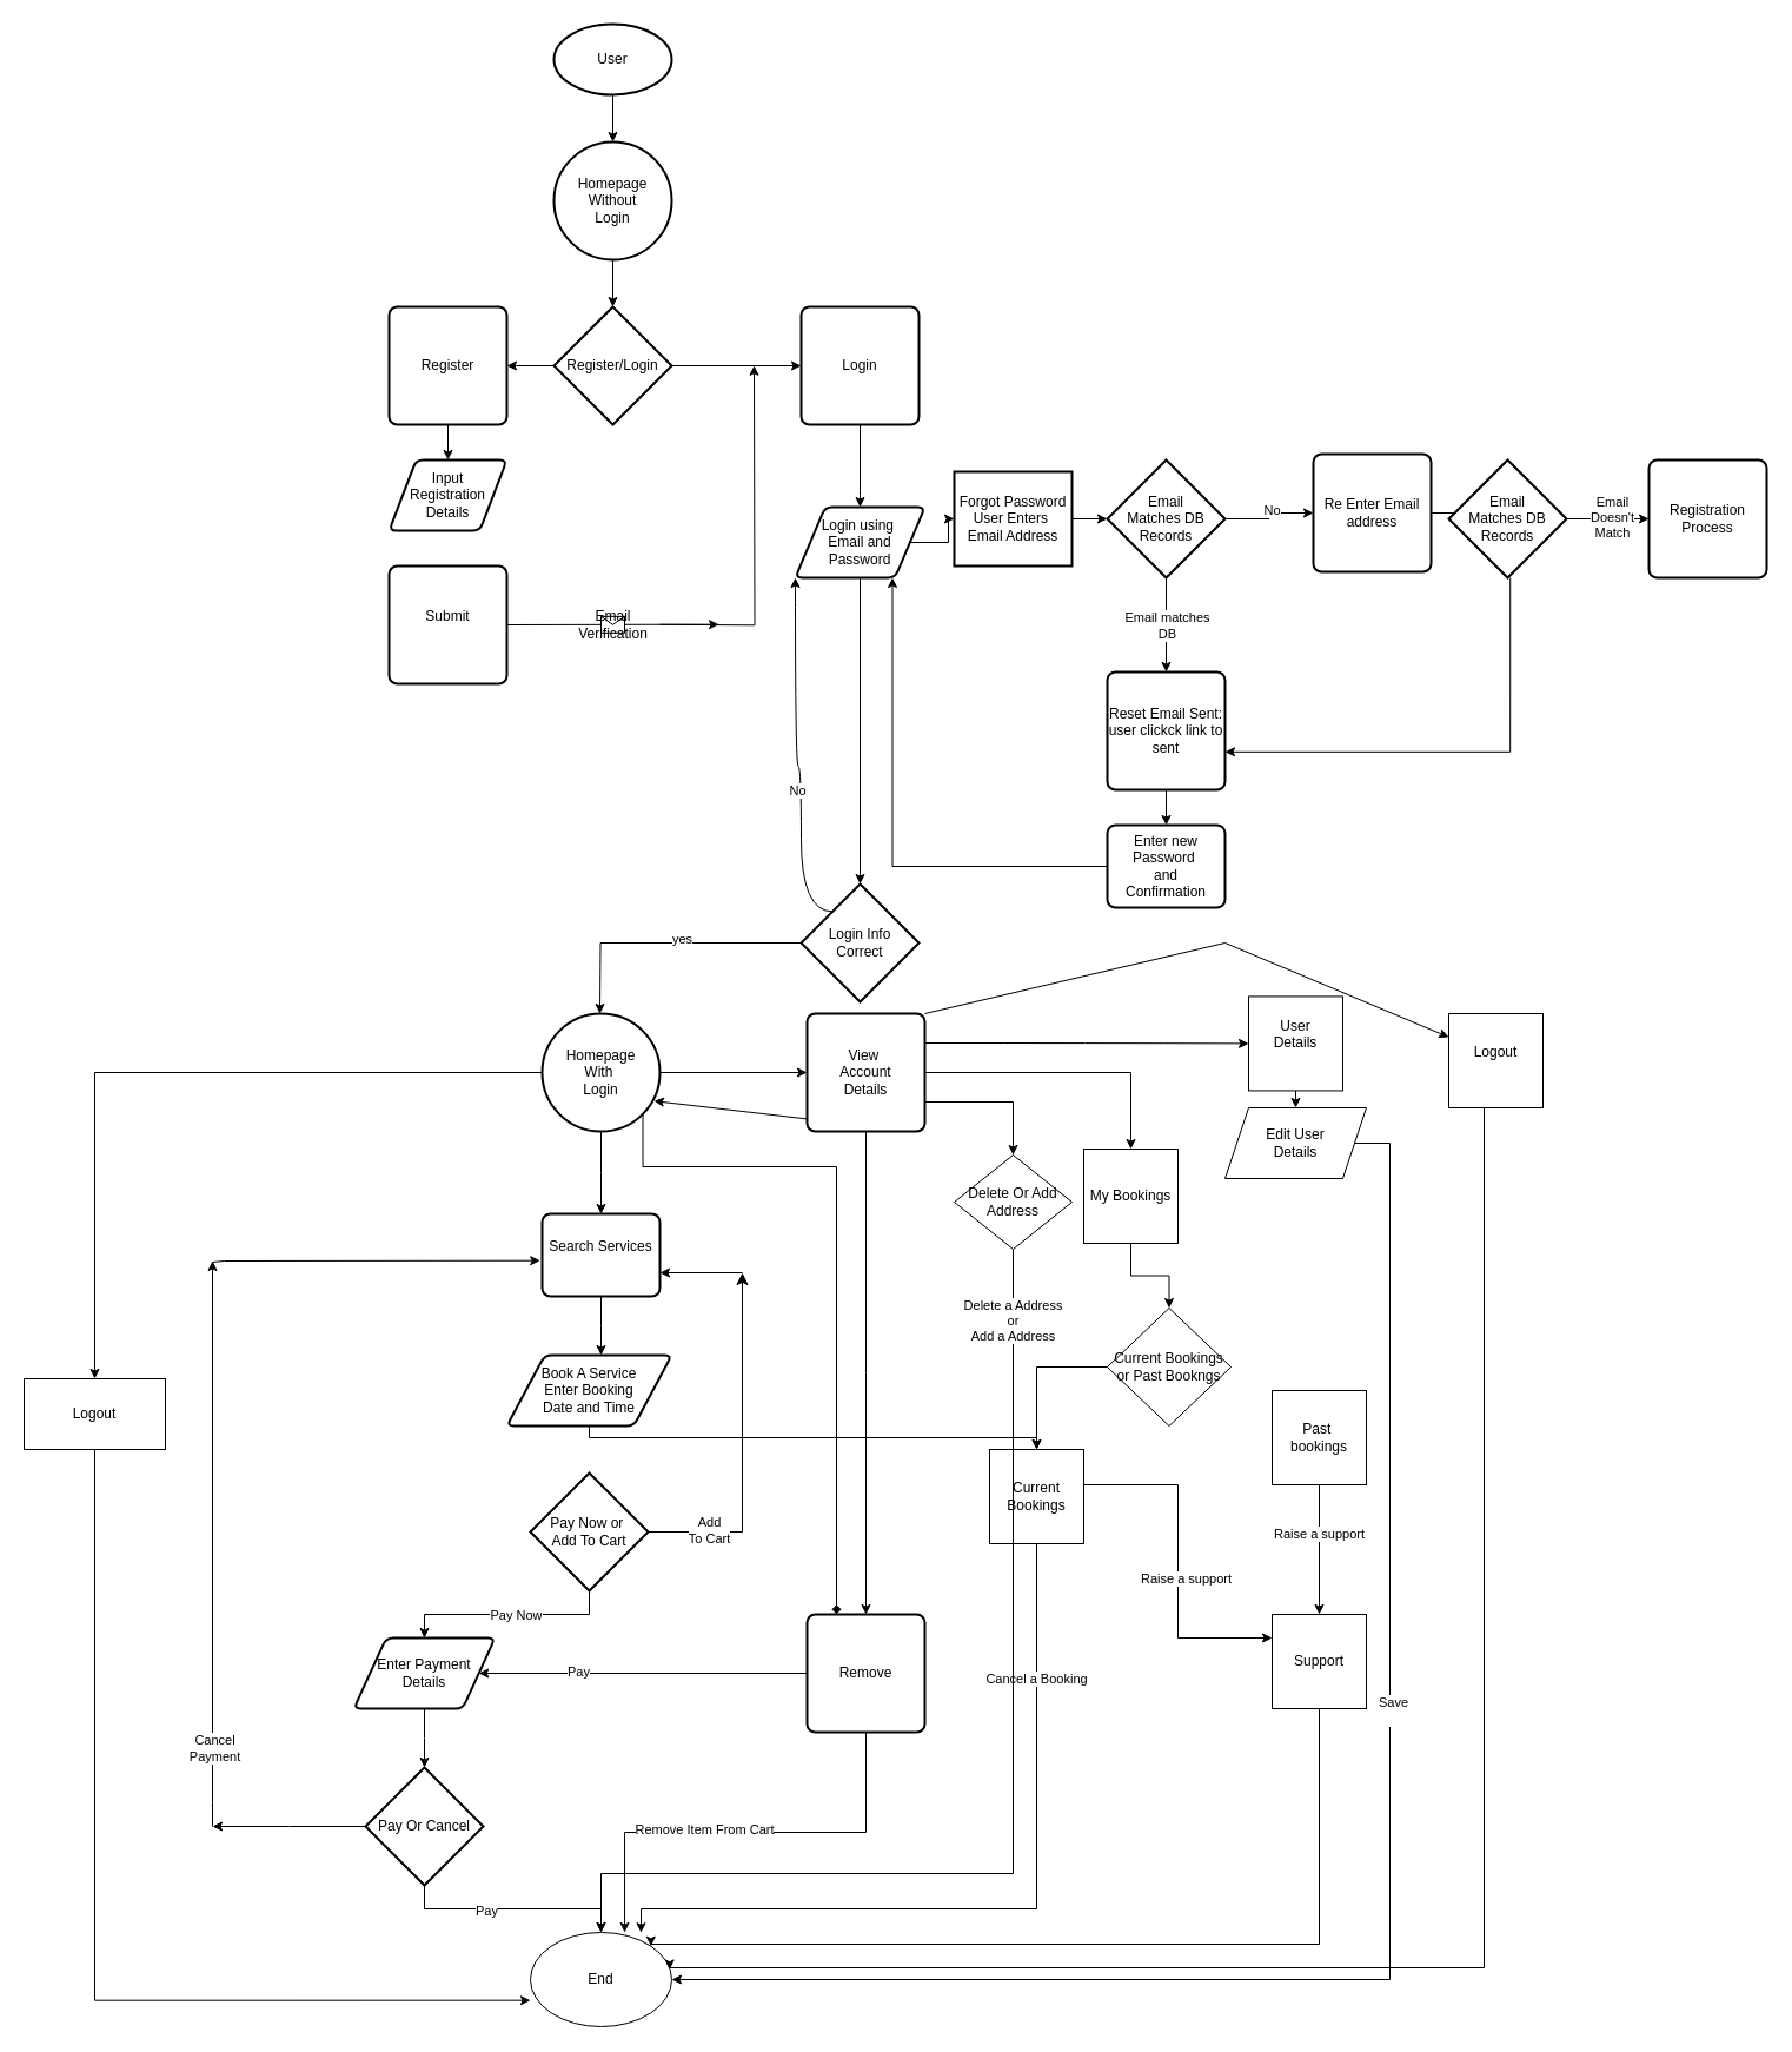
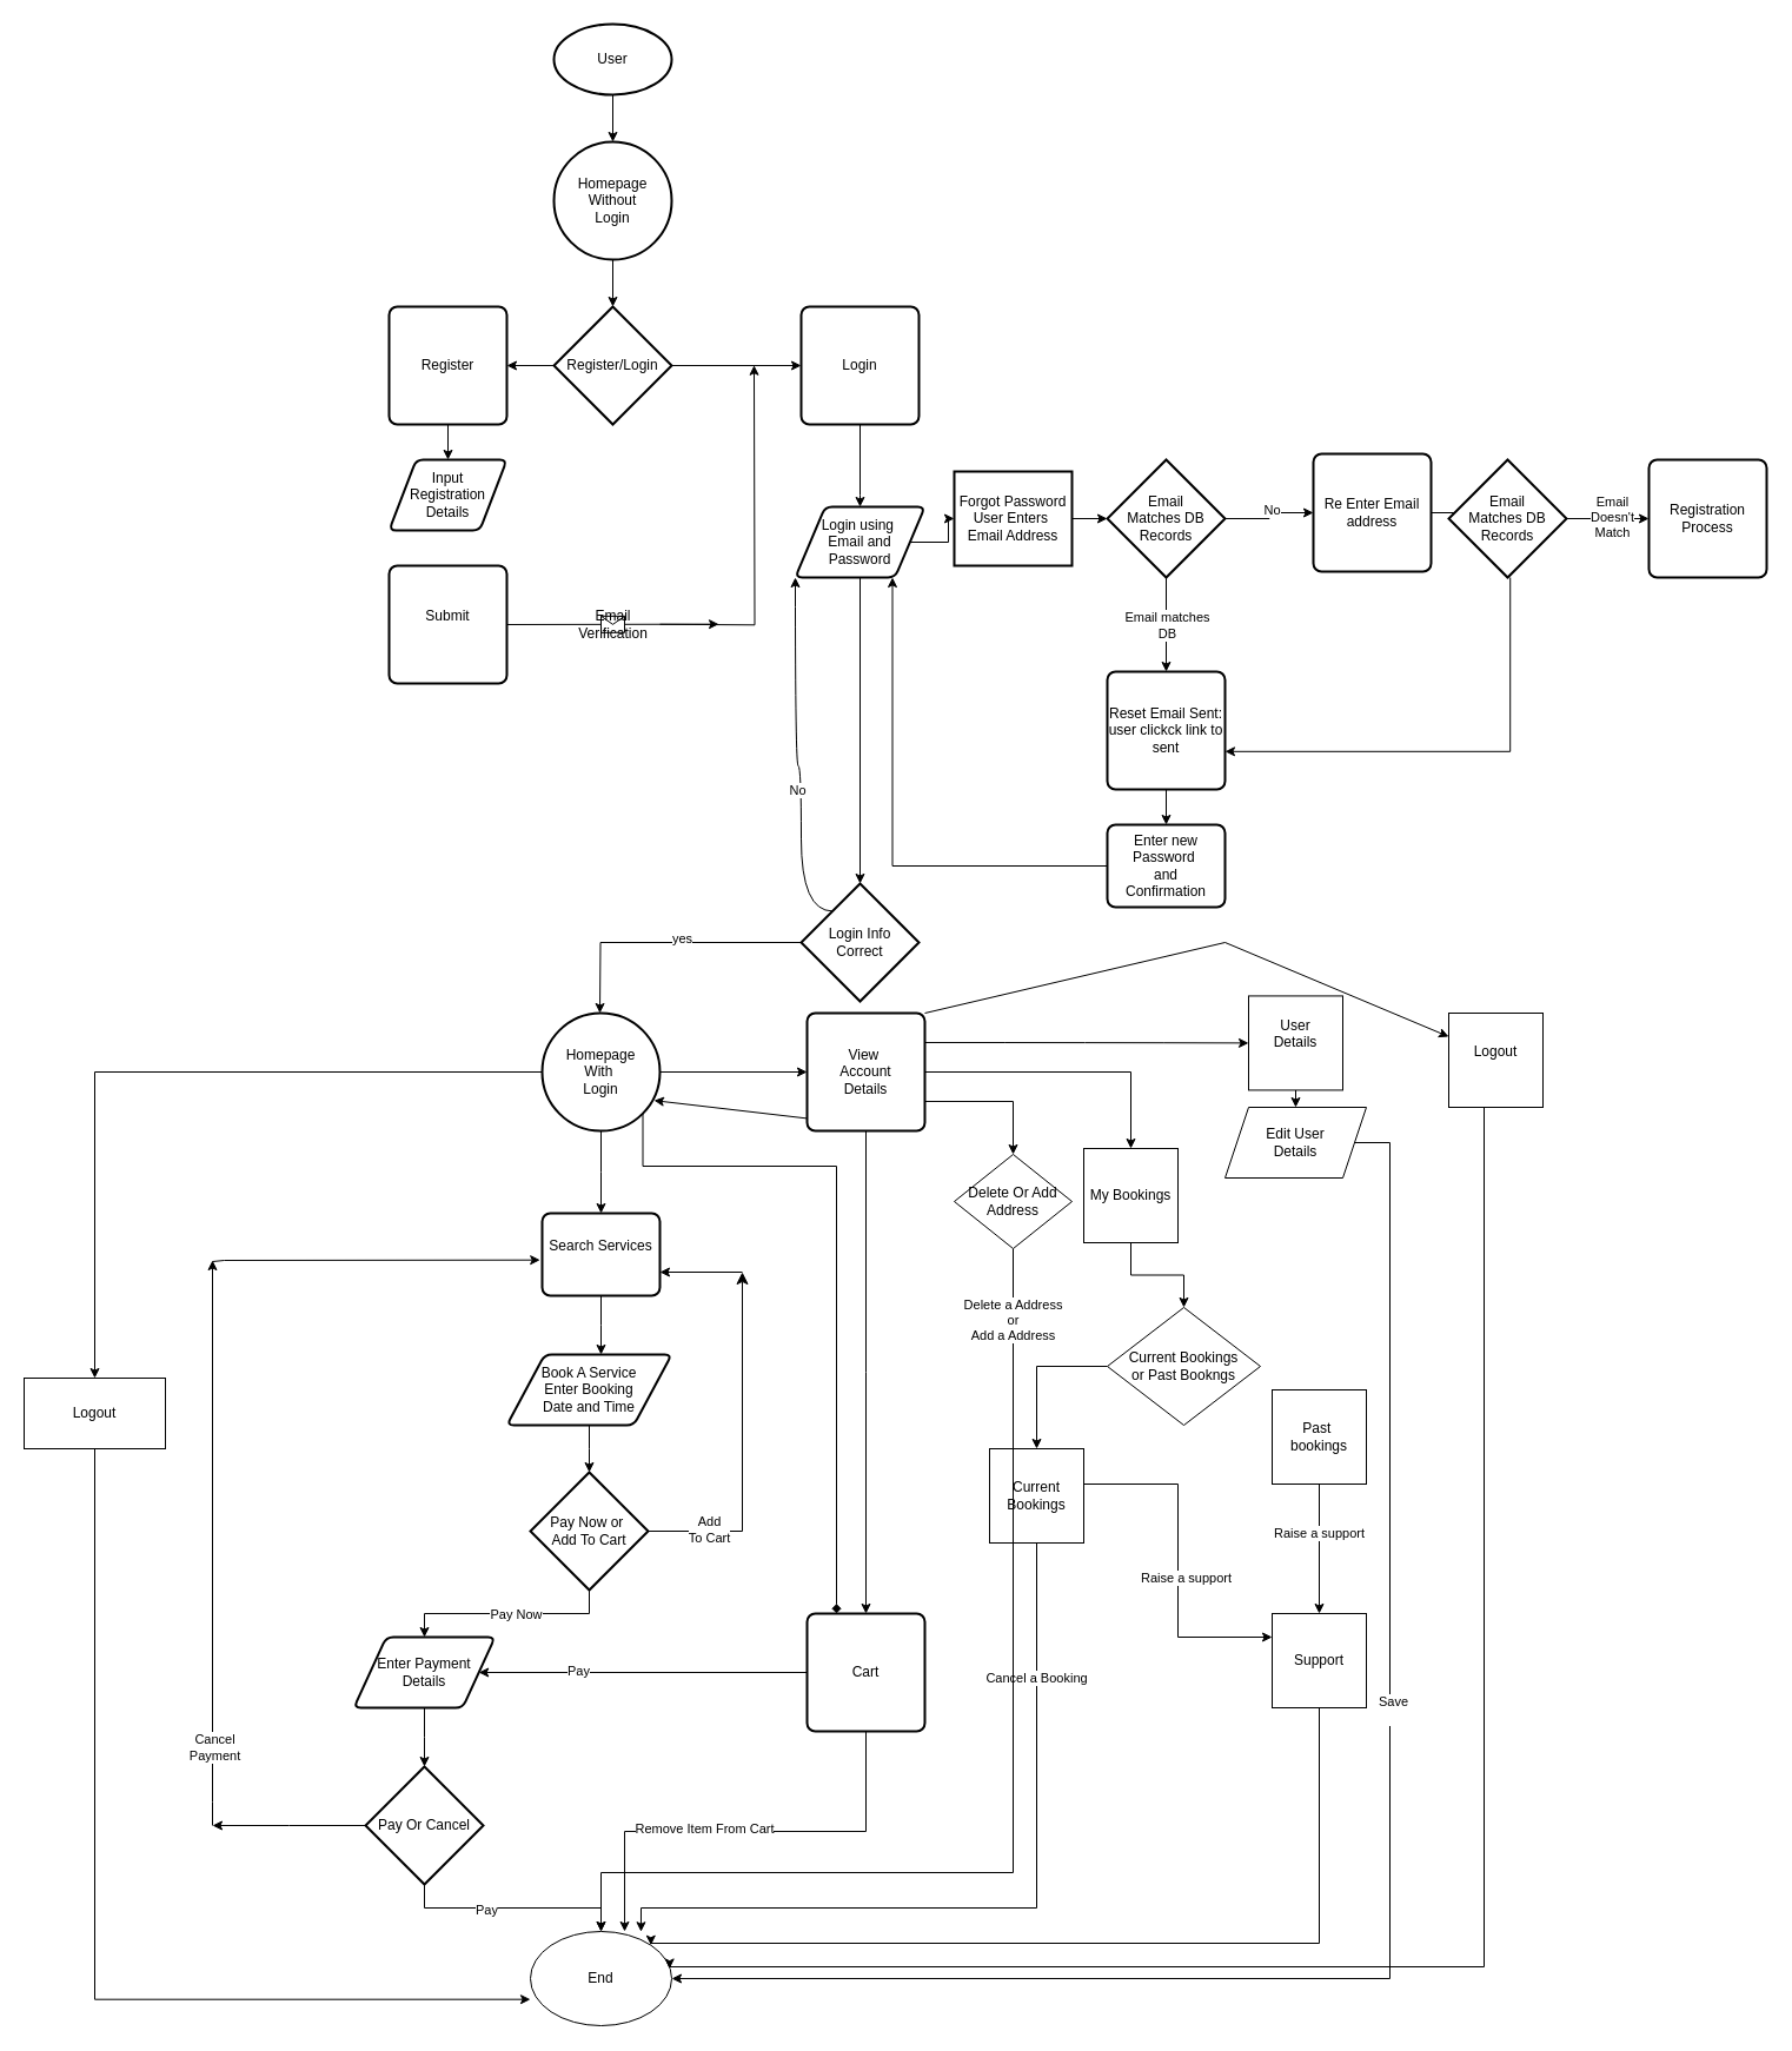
- <mxCell id="95" value="Current Bookings&lt;div&gt;or Past Bookngs&lt;/div&gt;" style="rhombus;whiteSpace=wrap;html=1;" parent="1" vertex="1"><mxGeometry x="940" y="1110" width="105" height="100" as="geometry" /></mxCell>
+ <mxCell id="95" value="Current Bookings&lt;div&gt;or Past Bookngs&lt;/div&gt;" style="rhombus;whiteSpace=wrap;html=1;" parent="1" vertex="1"><mxGeometry x="940" y="1110" width="130" height="100" as="geometry" /></mxCell>
- <mxCell id="55" style="edgeStyle=elbowEdgeStyle;rounded=0;orthogonalLoop=1;jettySize=auto;elbow=vertical;html=1;" parent="1" source="56" target="103" edge="1"><mxGeometry relative="1" as="geometry"><mxPoint x="500" y="1250" as="targetPoint" /></mxGeometry></mxCell>
+ <mxCell id="55" style="edgeStyle=elbowEdgeStyle;rounded=0;orthogonalLoop=1;jettySize=auto;elbow=vertical;html=1;" parent="1" source="56" target="61" edge="1"><mxGeometry relative="1" as="geometry"><mxPoint x="500" y="1250" as="targetPoint" /></mxGeometry></mxCell>
- <mxCell id="74" value="Remove" style="rounded=1;whiteSpace=wrap;html=1;absoluteArcSize=1;arcSize=14;strokeWidth=2;" parent="1" vertex="1"><mxGeometry x="685" y="1370" width="100" height="100" as="geometry" /></mxCell>
+ <mxCell id="74" value="Cart" style="rounded=1;whiteSpace=wrap;html=1;absoluteArcSize=1;arcSize=14;strokeWidth=2;" parent="1" vertex="1"><mxGeometry x="685" y="1370" width="100" height="100" as="geometry" /></mxCell>
